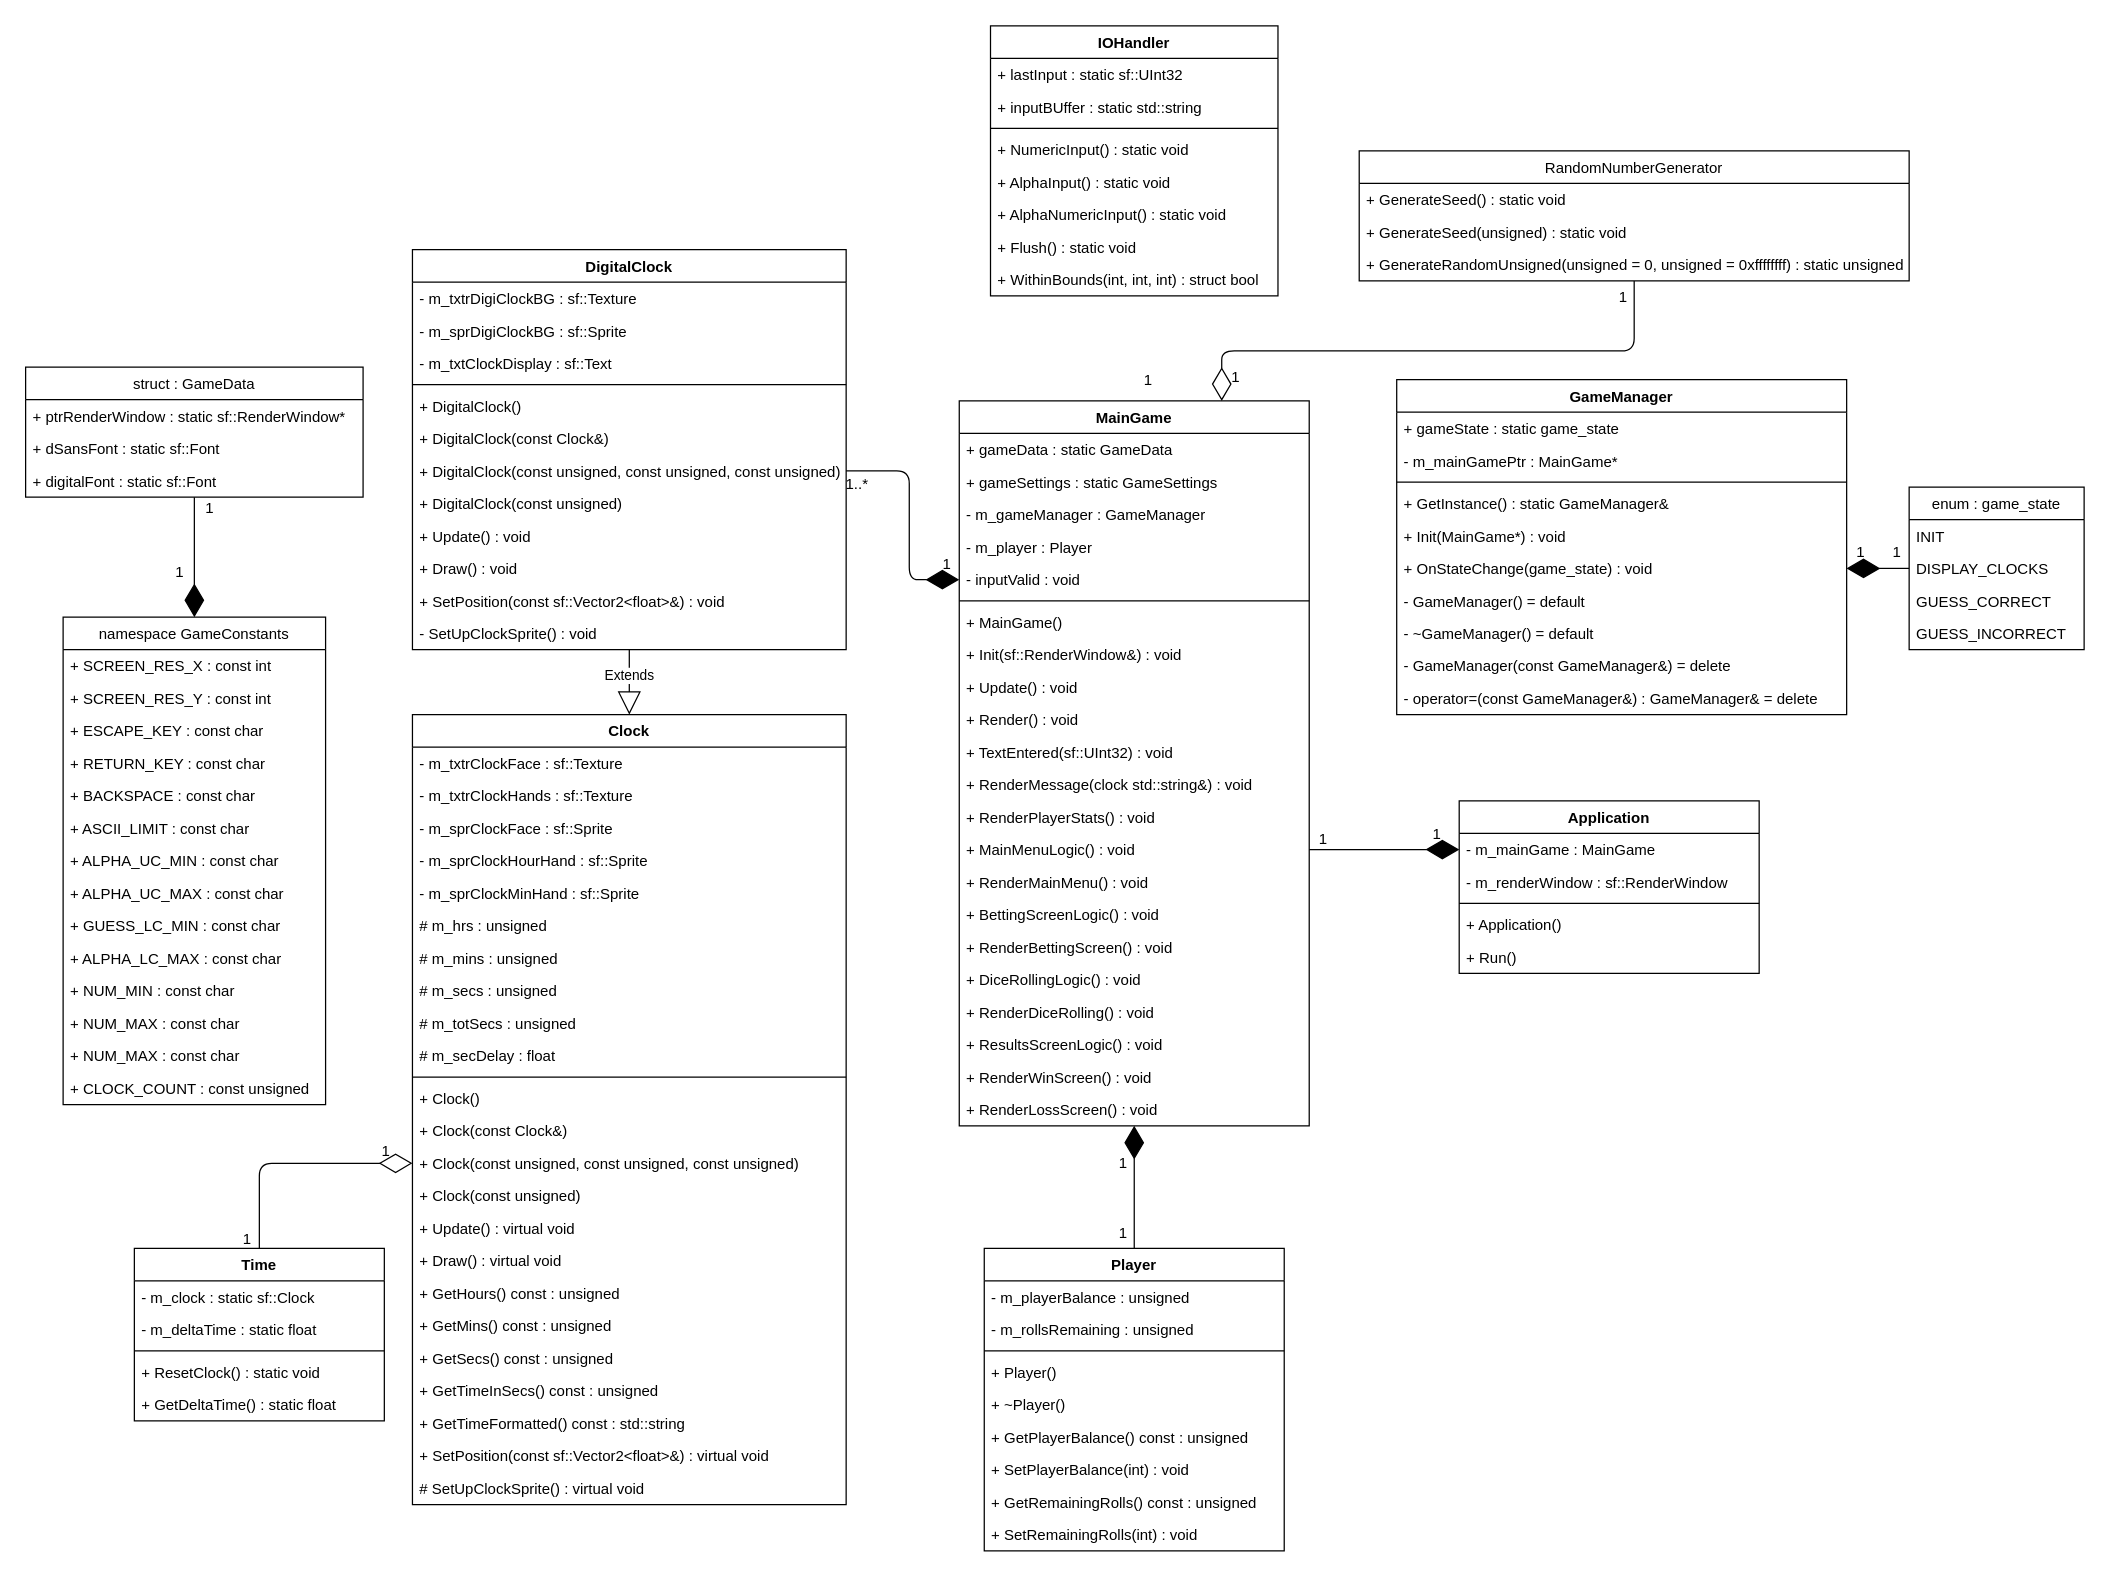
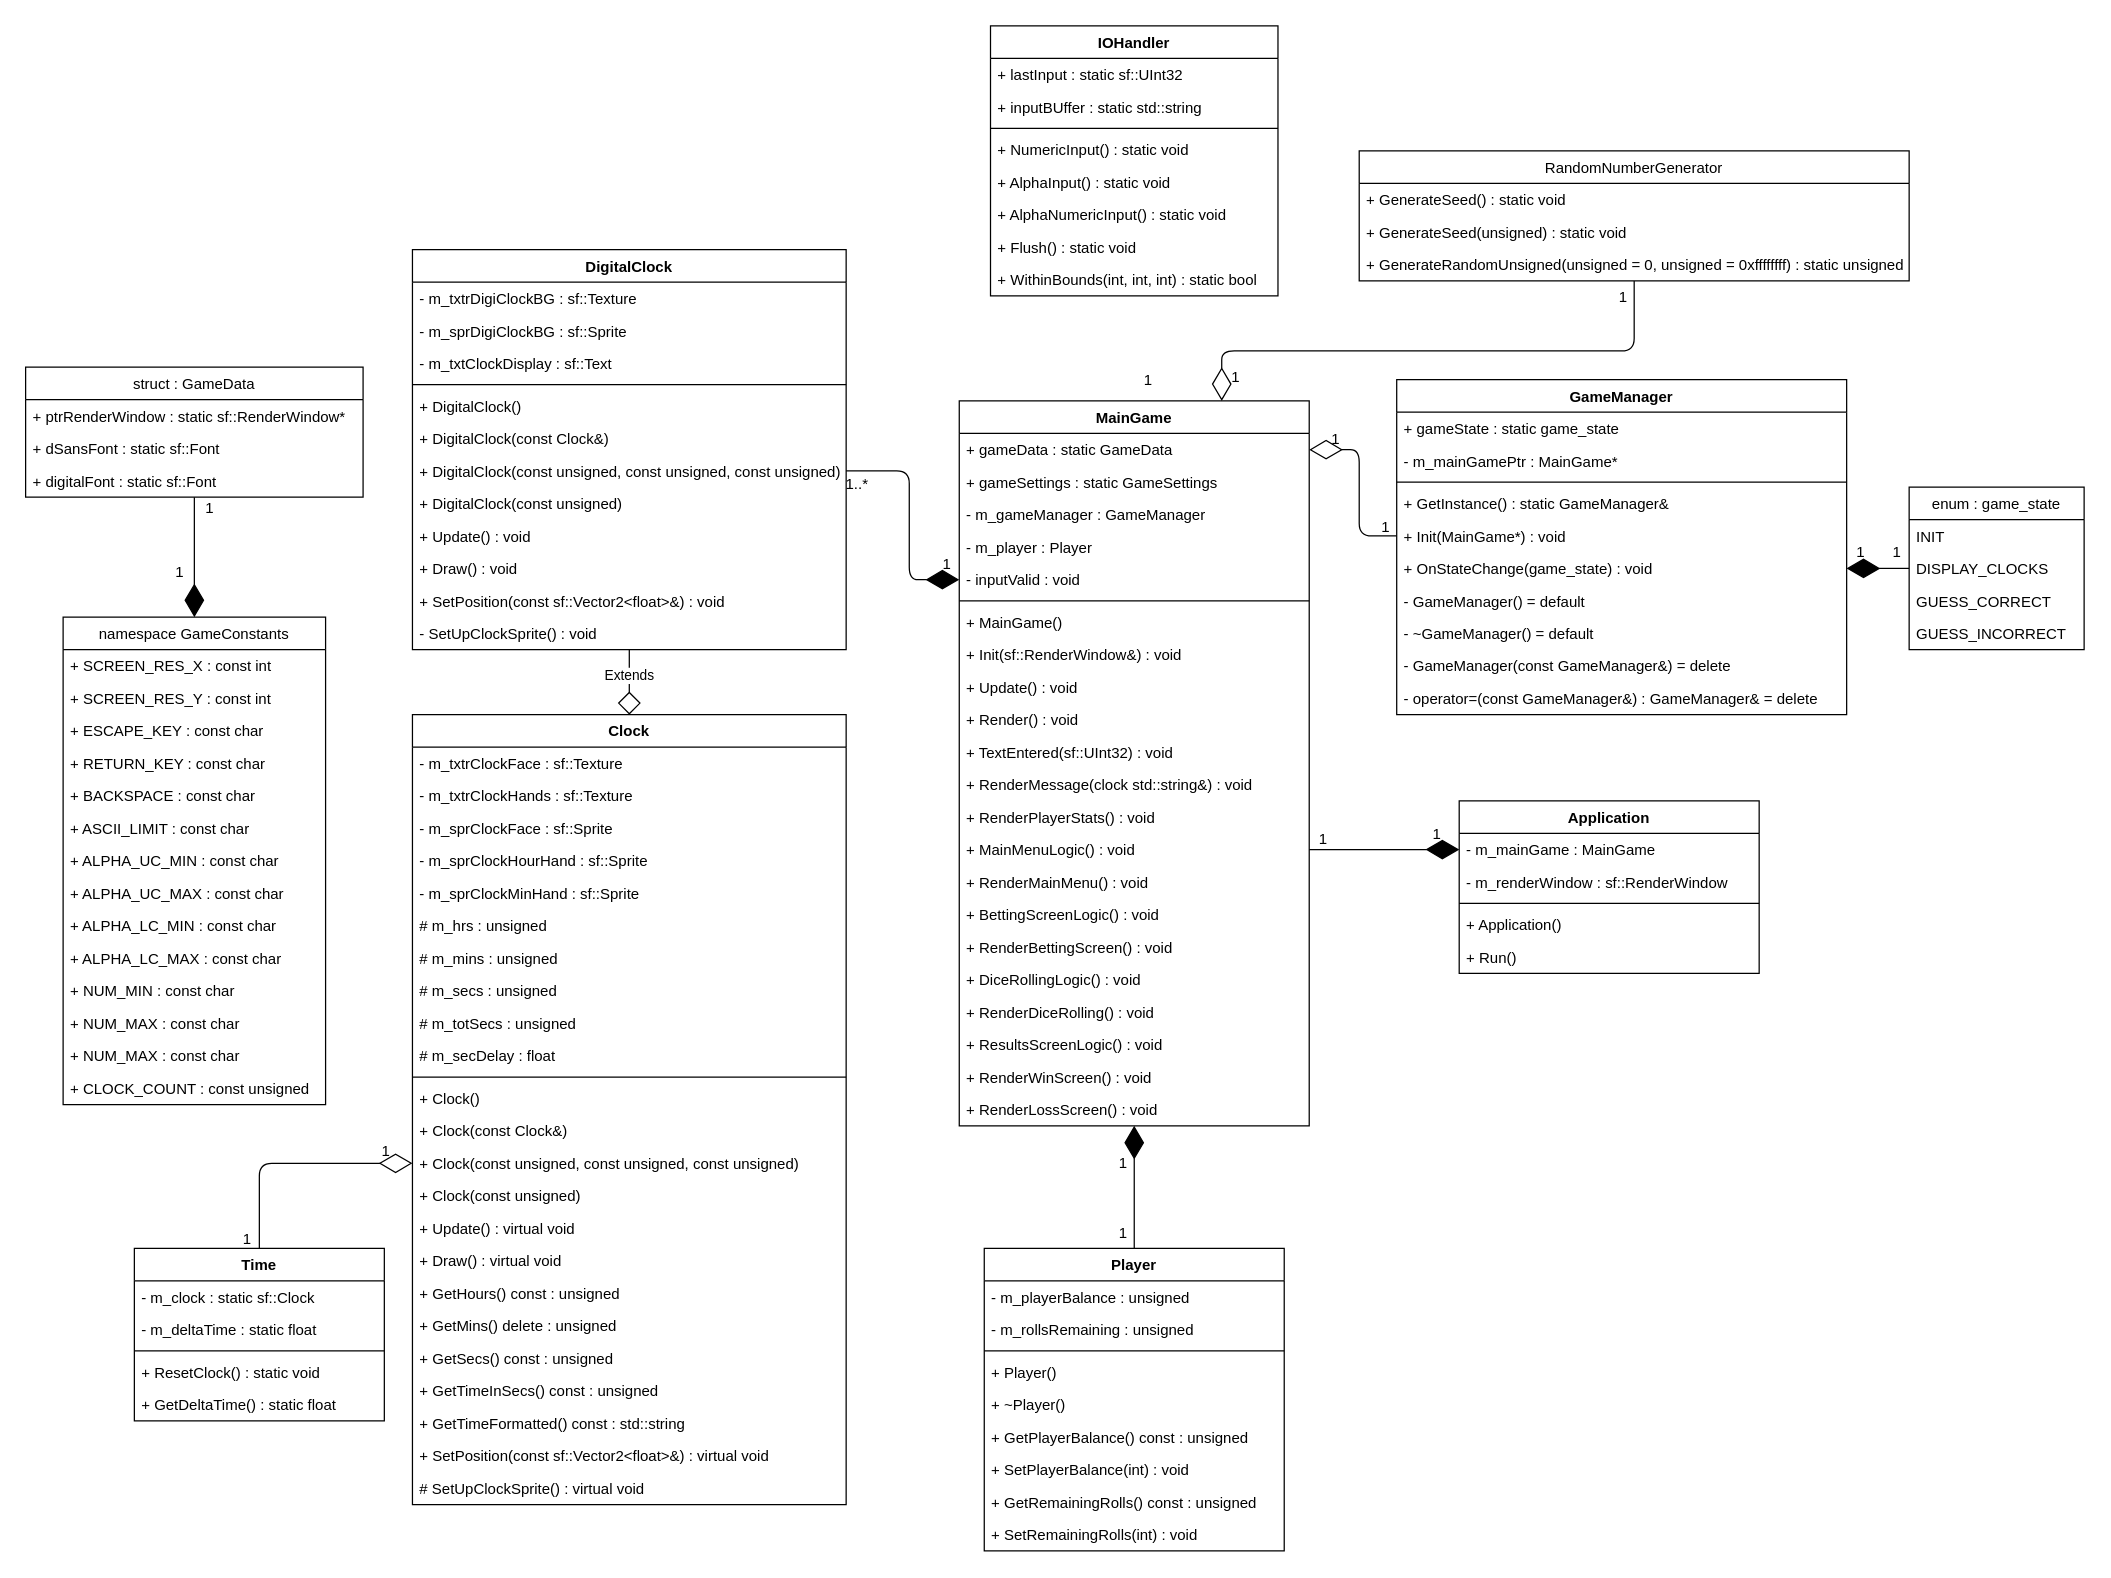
- <mxCell id="11" value="+ WithinBounds(int, int, int) : struct bool" style="text;strokeColor=none;fillColor=none;align=left;verticalAlign=top;spacingLeft=4;spacingRight=4;overflow=hidden;rotatable=0;points=[[0,0.5],[1,0.5]];portConstraint=eastwest;" parent="3" vertex="1"><mxGeometry y="190" width="230" height="26" as="geometry" /></mxCell>
+ <mxCell id="11" value="+ WithinBounds(int, int, int) : static bool" style="text;strokeColor=none;fillColor=none;align=left;verticalAlign=top;spacingLeft=4;spacingRight=4;overflow=hidden;rotatable=0;points=[[0,0.5],[1,0.5]];portConstraint=eastwest;" parent="3" vertex="1"><mxGeometry y="190" width="230" height="26" as="geometry" /></mxCell>
+ <mxCell id="61" value="" style="endArrow=diamondThin;endFill=0;endSize=24;html=1;exitX=0;exitY=0.5;exitDx=0;exitDy=0;entryX=1;entryY=0.5;entryDx=0;entryDy=0;" edge="1" parent="1" source="77" target="13"><mxGeometry width="160" relative="1" as="geometry"><mxPoint x="707" as="sourcePoint" y="280" /><mxPoint x="867" as="targetPoint" y="280" /><Array as="points"><mxPoint x="1087" y="428" /><mxPoint x="1087" y="359" /></Array></mxGeometry></mxCell>
+ <mxCell id="62" value="1" style="text;html=1;align=center;verticalAlign=middle;resizable=0;points=[];" vertex="1" connectable="0" parent="61"><mxGeometry x="-0.817" relative="1" as="geometry"><mxPoint x="3.79" y="-8" as="offset" /></mxGeometry></mxCell>
+ <mxCell id="63" value="1" style="text;html=1;align=center;verticalAlign=middle;resizable=0;points=[];" vertex="1" connectable="0" parent="61"><mxGeometry x="0.76" y="2" relative="1" as="geometry"><mxPoint x="3.33" y="-11" as="offset" /></mxGeometry></mxCell>
- <mxCell id="2" value="Extends" style="endArrow=block;endSize=16;endFill=0;html=1;" parent="1" source="115" target="90" edge="1"><mxGeometry x="-0.192" width="160" relative="1" as="geometry"><mxPoint x="613.5" y="110" as="sourcePoint" /><mxPoint x="773.5" y="110" as="targetPoint" /><mxPoint as="offset" /></mxGeometry></mxCell>
+ <mxCell id="2" value="Extends" style="endArrow=diamond;endSize=16;endFill=0;html=1;" parent="1" source="115" target="90" edge="1"><mxGeometry x="-0.192" width="160" relative="1" as="geometry"><mxPoint x="613.5" y="110" as="sourcePoint" /><mxPoint x="773.5" y="110" as="targetPoint" /><mxPoint as="offset" /></mxGeometry></mxCell>
- <mxCell id="143" value="+ GUESS_LC_MIN : const char" style="text;strokeColor=none;fillColor=none;align=left;verticalAlign=top;spacingLeft=4;spacingRight=4;overflow=hidden;rotatable=0;points=[[0,0.5],[1,0.5]];portConstraint=eastwest;" parent="134" vertex="1"><mxGeometry y="234" width="210" height="26" as="geometry" /></mxCell>
+ <mxCell id="143" value="+ ALPHA_LC_MIN : const char" style="text;strokeColor=none;fillColor=none;align=left;verticalAlign=top;spacingLeft=4;spacingRight=4;overflow=hidden;rotatable=0;points=[[0,0.5],[1,0.5]];portConstraint=eastwest;" parent="134" vertex="1"><mxGeometry y="234" width="210" height="26" as="geometry" /></mxCell>
- <mxCell id="109" value="+ GetMins() const : unsigned " style="text;strokeColor=none;fillColor=none;align=left;verticalAlign=top;spacingLeft=4;spacingRight=4;overflow=hidden;rotatable=0;points=[[0,0.5],[1,0.5]];portConstraint=eastwest;" parent="90" vertex="1"><mxGeometry y="476" width="347" height="26" as="geometry" /></mxCell>
+ <mxCell id="109" value="+ GetMins() delete : unsigned " style="text;strokeColor=none;fillColor=none;align=left;verticalAlign=top;spacingLeft=4;spacingRight=4;overflow=hidden;rotatable=0;points=[[0,0.5],[1,0.5]];portConstraint=eastwest;" parent="90" vertex="1"><mxGeometry y="476" width="347" height="26" as="geometry" /></mxCell>
